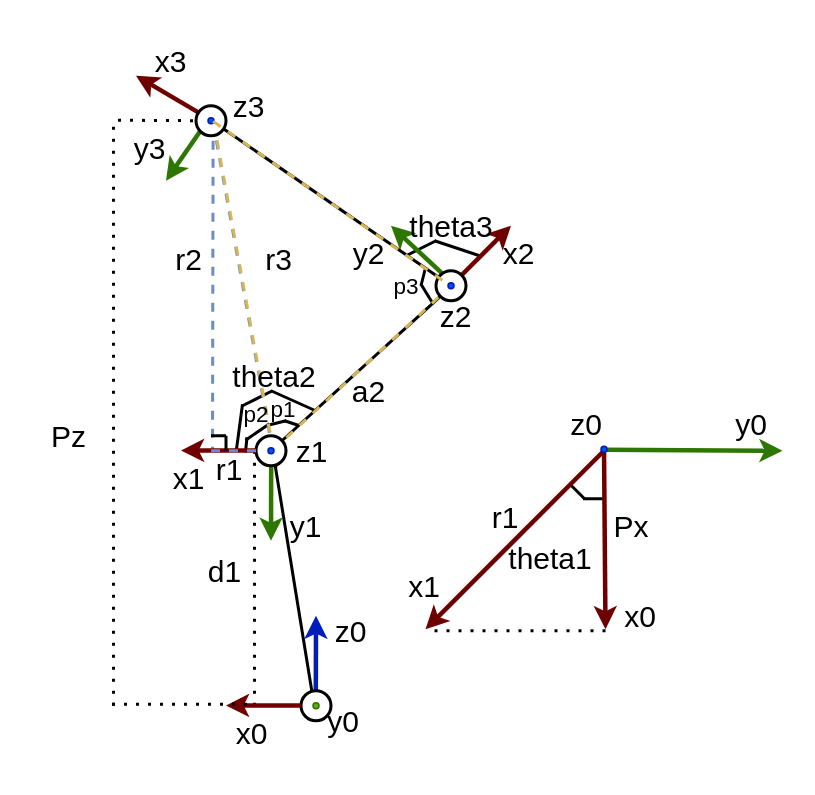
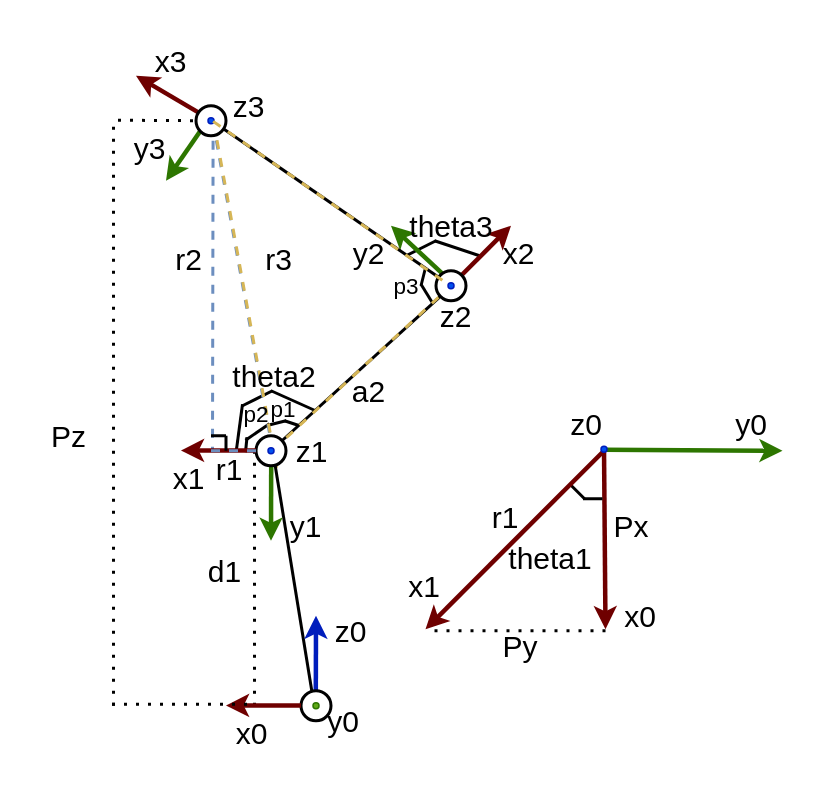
+ <mxCell id="74" value="Py" style="text;html=1;align=center;verticalAlign=middle;resizable=0;points=[];autosize=1;strokeColor=none;fillColor=none;fontSize=20;fontColor=#000000;" parent="1" vertex="1"><mxGeometry x="321" y="410" width="50" height="40" as="geometry" /></mxCell>
